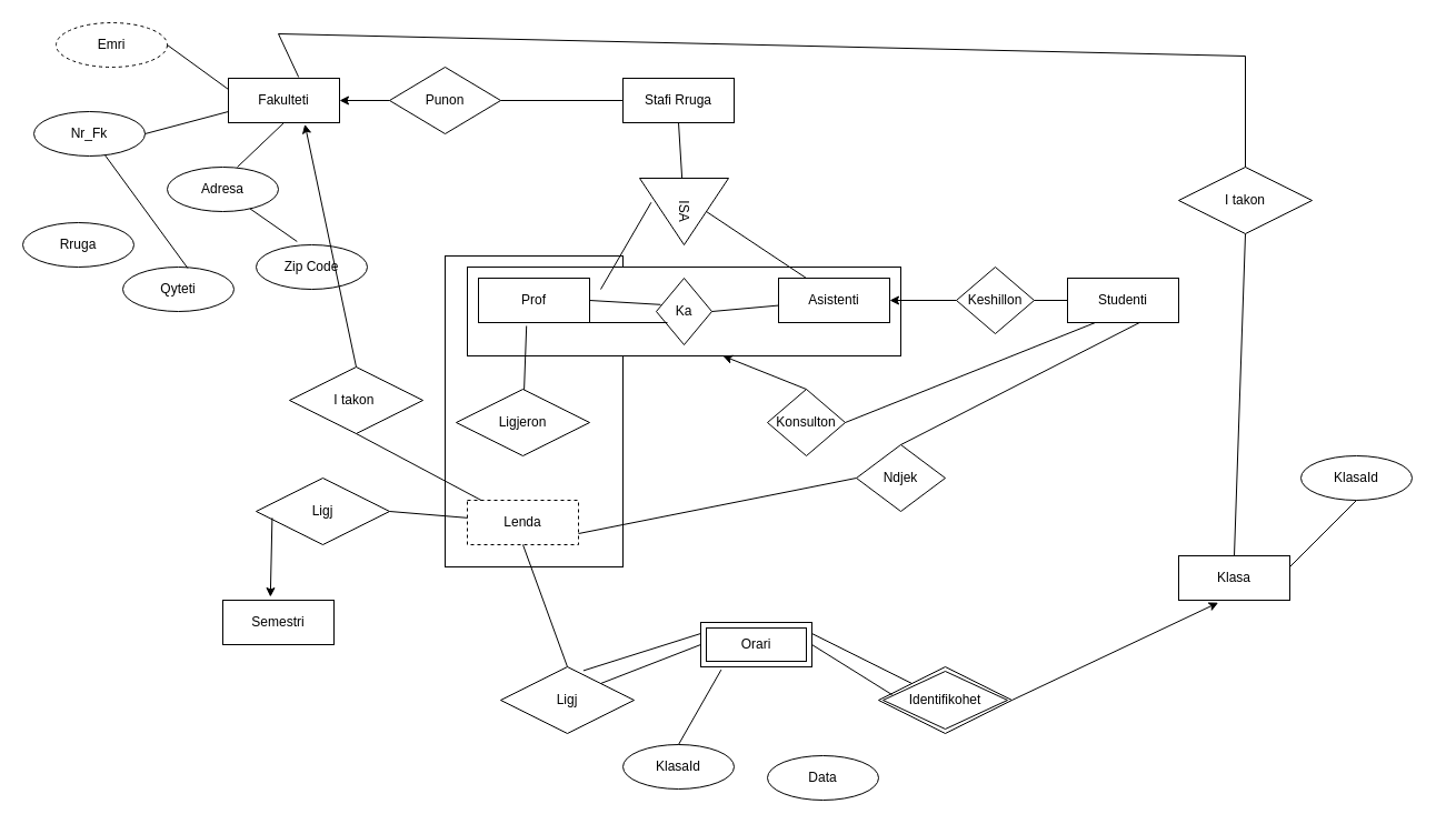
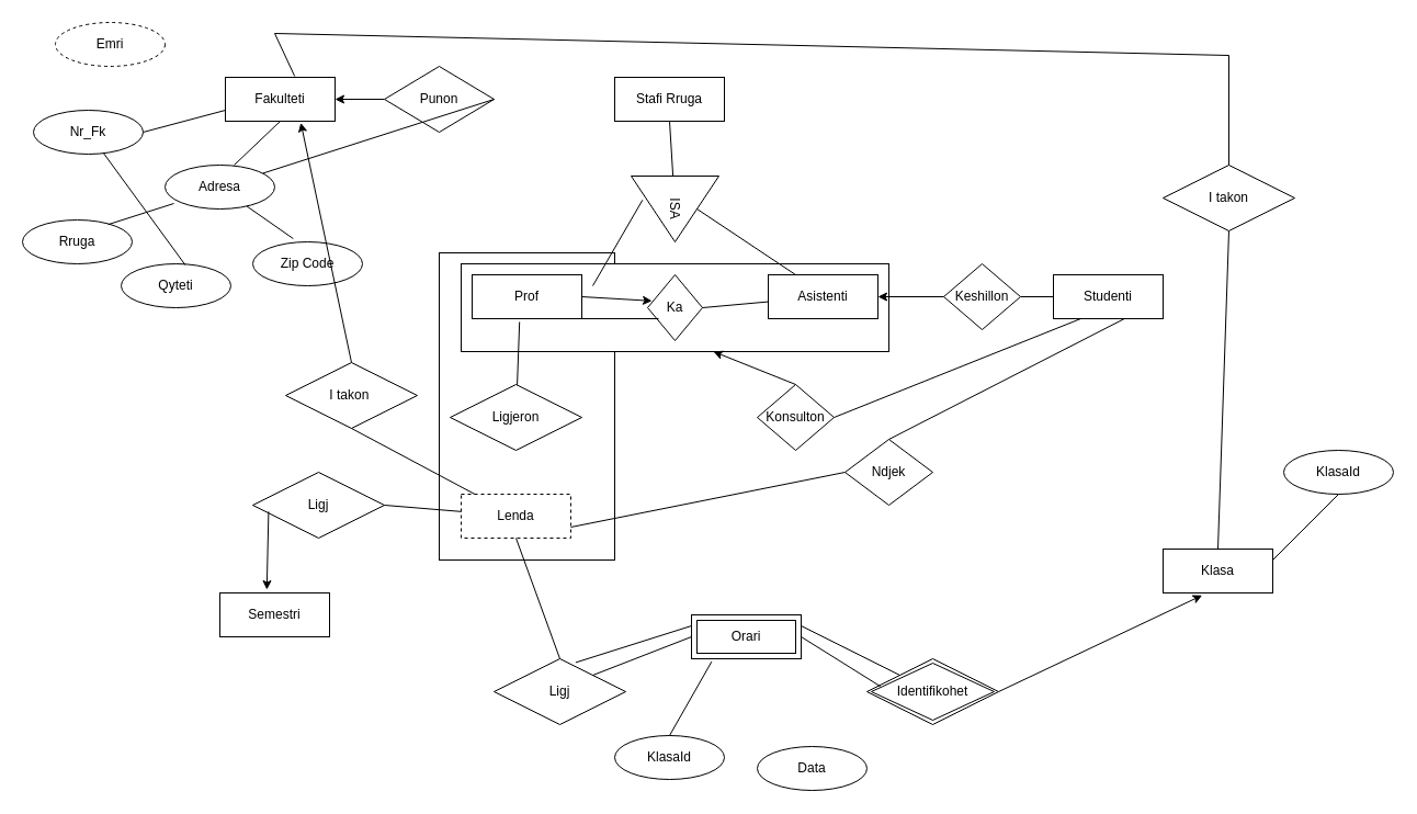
- <mxCell id="16" value="" style="endArrow=none;html=1;rounded=0;exitX=1;exitY=0.5;exitDx=0;exitDy=0;entryX=0;entryY=0.25;entryDx=0;entryDy=0;" edge="1" parent="1" source="10" target="4"><mxGeometry relative="1" as="geometry"><mxPoint x="370" y="180" as="sourcePoint" /><mxPoint x="530" y="180" as="targetPoint" /></mxGeometry></mxCell>
- <mxCell id="8" value="" style="endArrow=none;html=1;rounded=0;entryX=0;entryY=0.5;entryDx=0;entryDy=0;exitX=1;exitY=0.5;exitDx=0;exitDy=0;" edge="1" parent="1" source="5" target="6"><mxGeometry relative="1" as="geometry"><mxPoint x="430" y="290" as="sourcePoint" /><mxPoint x="590" y="290" as="targetPoint" /></mxGeometry></mxCell>
+ <mxCell id="8" value="" style="endArrow=none;html=1;rounded=0;exitX=1;exitY=0.5;exitDx=0;exitDy=0;" edge="1" parent="1" source="5" target="14"><mxGeometry relative="1" as="geometry"><mxPoint x="430" y="290" as="sourcePoint" /><mxPoint x="590" y="290" as="targetPoint" /></mxGeometry></mxCell>
+ <mxCell id="20" value="" style="endArrow=none;html=1;rounded=0;exitX=0.08;exitY=0.875;exitDx=0;exitDy=0;exitPerimeter=0;entryX=0.78;entryY=0.105;entryDx=0;entryDy=0;entryPerimeter=0;" edge="1" parent="1" source="14" target="13"><mxGeometry relative="1" as="geometry"><mxPoint x="450" y="260" as="sourcePoint" /><mxPoint x="610" y="260" as="targetPoint" /></mxGeometry></mxCell>
- <mxCell id="28" value="" style="endArrow=none;html=1;rounded=0;exitX=1;exitY=0.5;exitDx=0;exitDy=0;entryX=0.08;entryY=0.397;entryDx=0;entryDy=0;entryPerimeter=0;" edge="1" parent="1" source="25" target="27"><mxGeometry relative="1" as="geometry"><mxPoint x="440" y="290" as="sourcePoint" /><mxPoint x="600" y="290" as="targetPoint" /></mxGeometry></mxCell>
+ <mxCell id="28" value="" style="endArrow=classic;html=1;rounded=0;exitX=1;exitY=0.5;exitDx=0;exitDy=0;entryX=0.08;entryY=0.397;entryDx=0;entryDy=0;entryPerimeter=0;" edge="1" parent="1" source="25" target="27"><mxGeometry relative="1" as="geometry"><mxPoint x="440" y="290" as="sourcePoint" /><mxPoint x="600" y="290" as="targetPoint" /></mxGeometry></mxCell>
